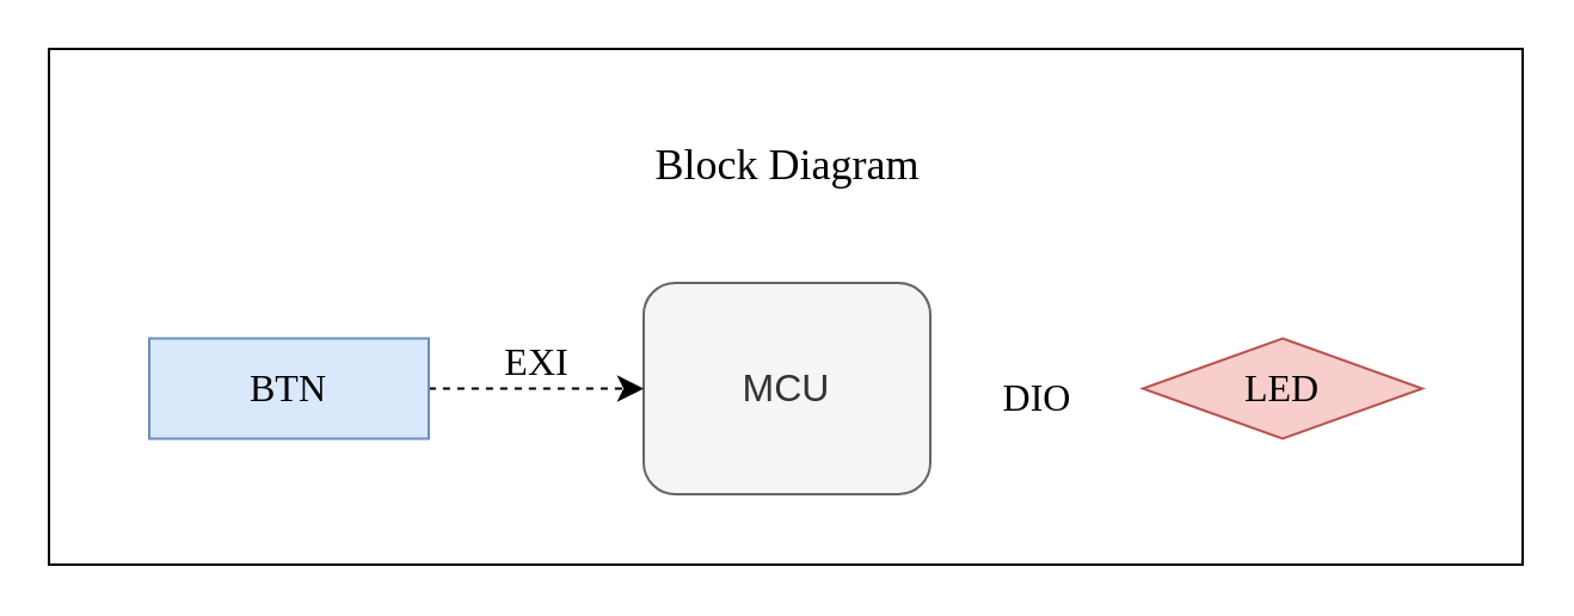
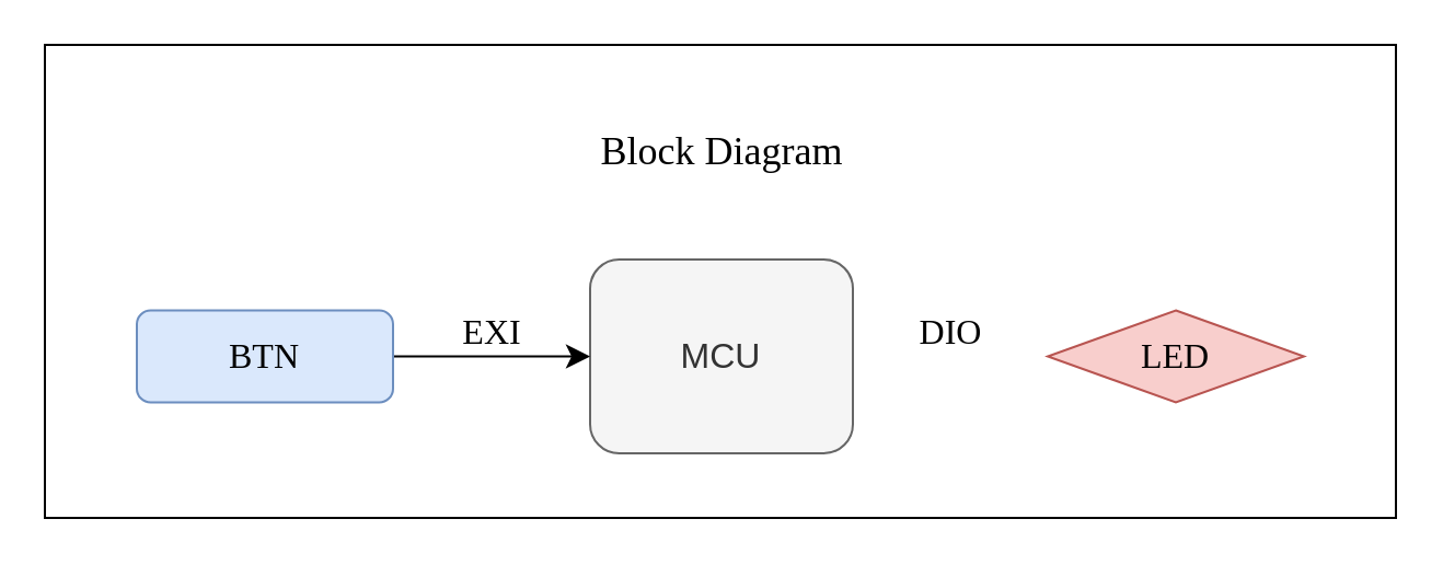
- <mxCell id="5" value="&lt;font face=&quot;Calibri&quot;&gt;BTN&lt;/font&gt;" style="whiteSpace=wrap;html=1;fontSize=16;fillColor=#dae8fc;strokeColor=#6c8ebf;rounded=0;" parent="1" vertex="1"><mxGeometry x="62" y="141.25" width="117" height="42" as="geometry" /></mxCell>
+ <mxCell id="5" value="&lt;font face=&quot;Calibri&quot;&gt;BTN&lt;/font&gt;" style="rounded=1;whiteSpace=wrap;html=1;fontSize=16;fillColor=#dae8fc;strokeColor=#6c8ebf;" parent="1" vertex="1"><mxGeometry x="62" y="141.25" width="117" height="42" as="geometry" /></mxCell>
- <mxCell id="4" style="edgeStyle=none;curved=1;rounded=0;orthogonalLoop=1;jettySize=auto;html=1;fontSize=12;startSize=8;endSize=8;dashed=1;" edge="1" parent="1" source="5" target="3"><mxGeometry relative="1" as="geometry" /></mxCell>
+ <mxCell id="4" style="edgeStyle=none;curved=1;rounded=0;orthogonalLoop=1;jettySize=auto;html=1;fontSize=12;startSize=8;endSize=8;" edge="1" parent="1" source="5" target="3"><mxGeometry relative="1" as="geometry" /></mxCell>
- <mxCell id="10" value="&lt;font face=&quot;Calibri&quot;&gt;DIO&lt;/font&gt;" style="text;html=1;strokeColor=none;fillColor=none;align=center;verticalAlign=middle;whiteSpace=wrap;rounded=0;fontSize=16;" parent="1" vertex="1"><mxGeometry x="404" y="151" width="60" height="30" as="geometry" /></mxCell>
+ <mxCell id="10" value="&lt;font face=&quot;Calibri&quot;&gt;DIO&lt;/font&gt;" style="text;html=1;strokeColor=none;fillColor=none;align=center;verticalAlign=middle;whiteSpace=wrap;rounded=0;fontSize=16;" parent="1" vertex="1"><mxGeometry x="404" y="136" width="60" height="30" as="geometry" /></mxCell>
